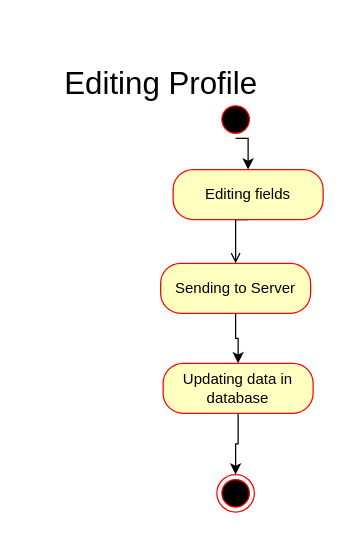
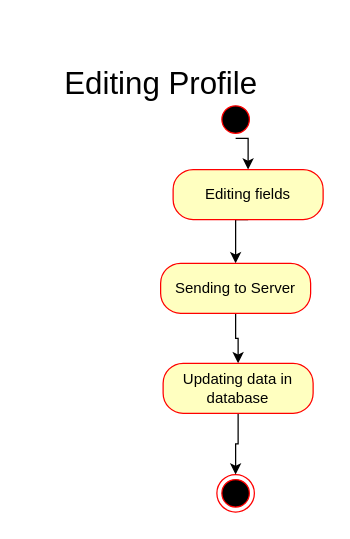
- <mxCell id="6" style="edgeStyle=orthogonalEdgeStyle;rounded=0;orthogonalLoop=1;jettySize=auto;html=1;exitX=0.5;exitY=1;exitDx=0;exitDy=0;entryX=0.5;entryY=0;entryDx=0;entryDy=0;endArrow=open;" parent="1" source="7" target="9" edge="1"><mxGeometry relative="1" as="geometry" /></mxCell>
+ <mxCell id="6" style="edgeStyle=orthogonalEdgeStyle;rounded=0;orthogonalLoop=1;jettySize=auto;html=1;exitX=0.5;exitY=1;exitDx=0;exitDy=0;entryX=0.5;entryY=0;entryDx=0;entryDy=0;" parent="1" source="7" target="9" edge="1"><mxGeometry relative="1" as="geometry" /></mxCell>
